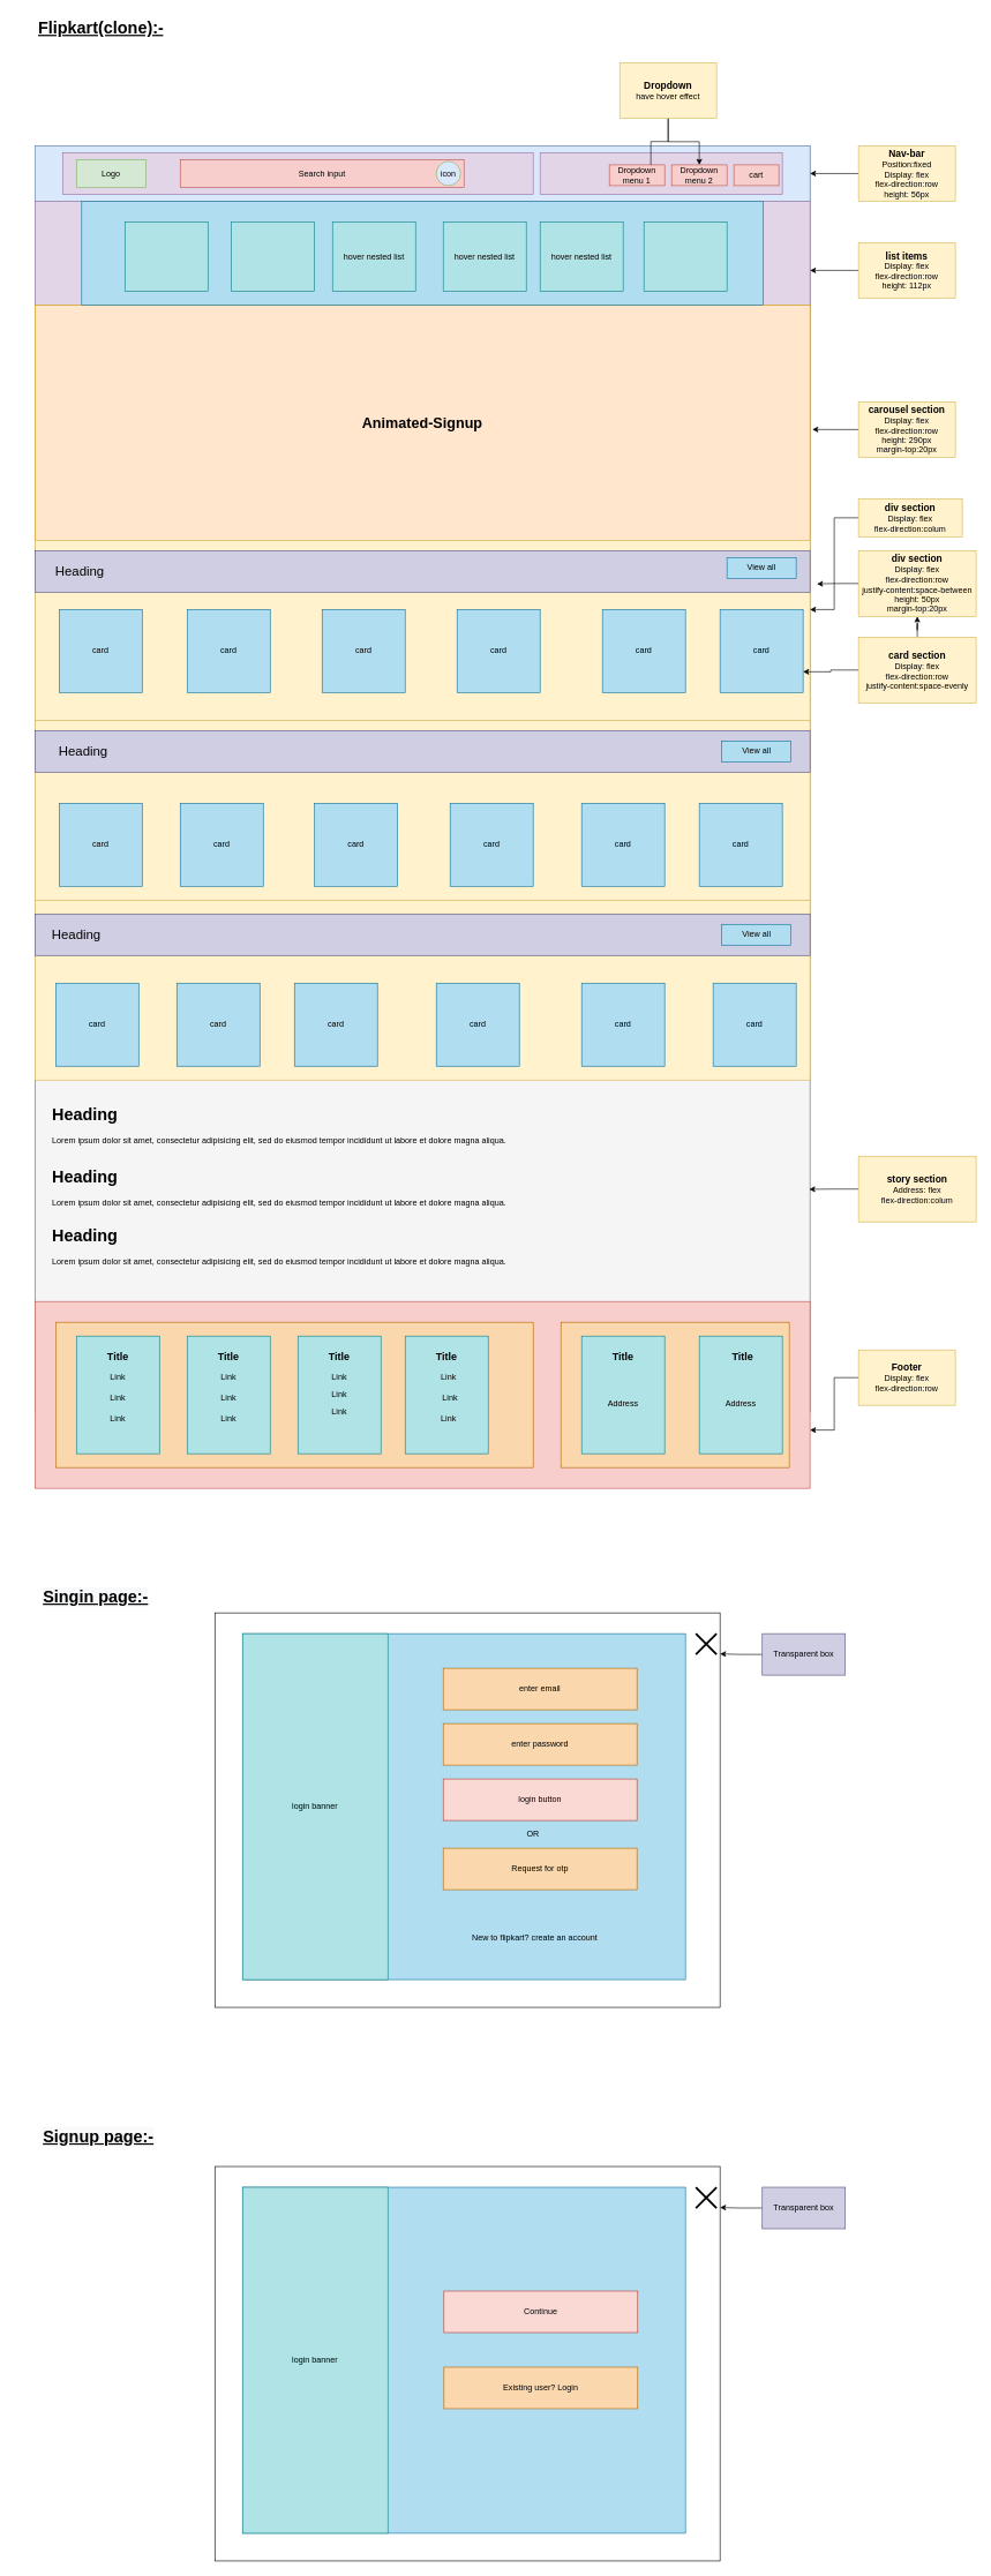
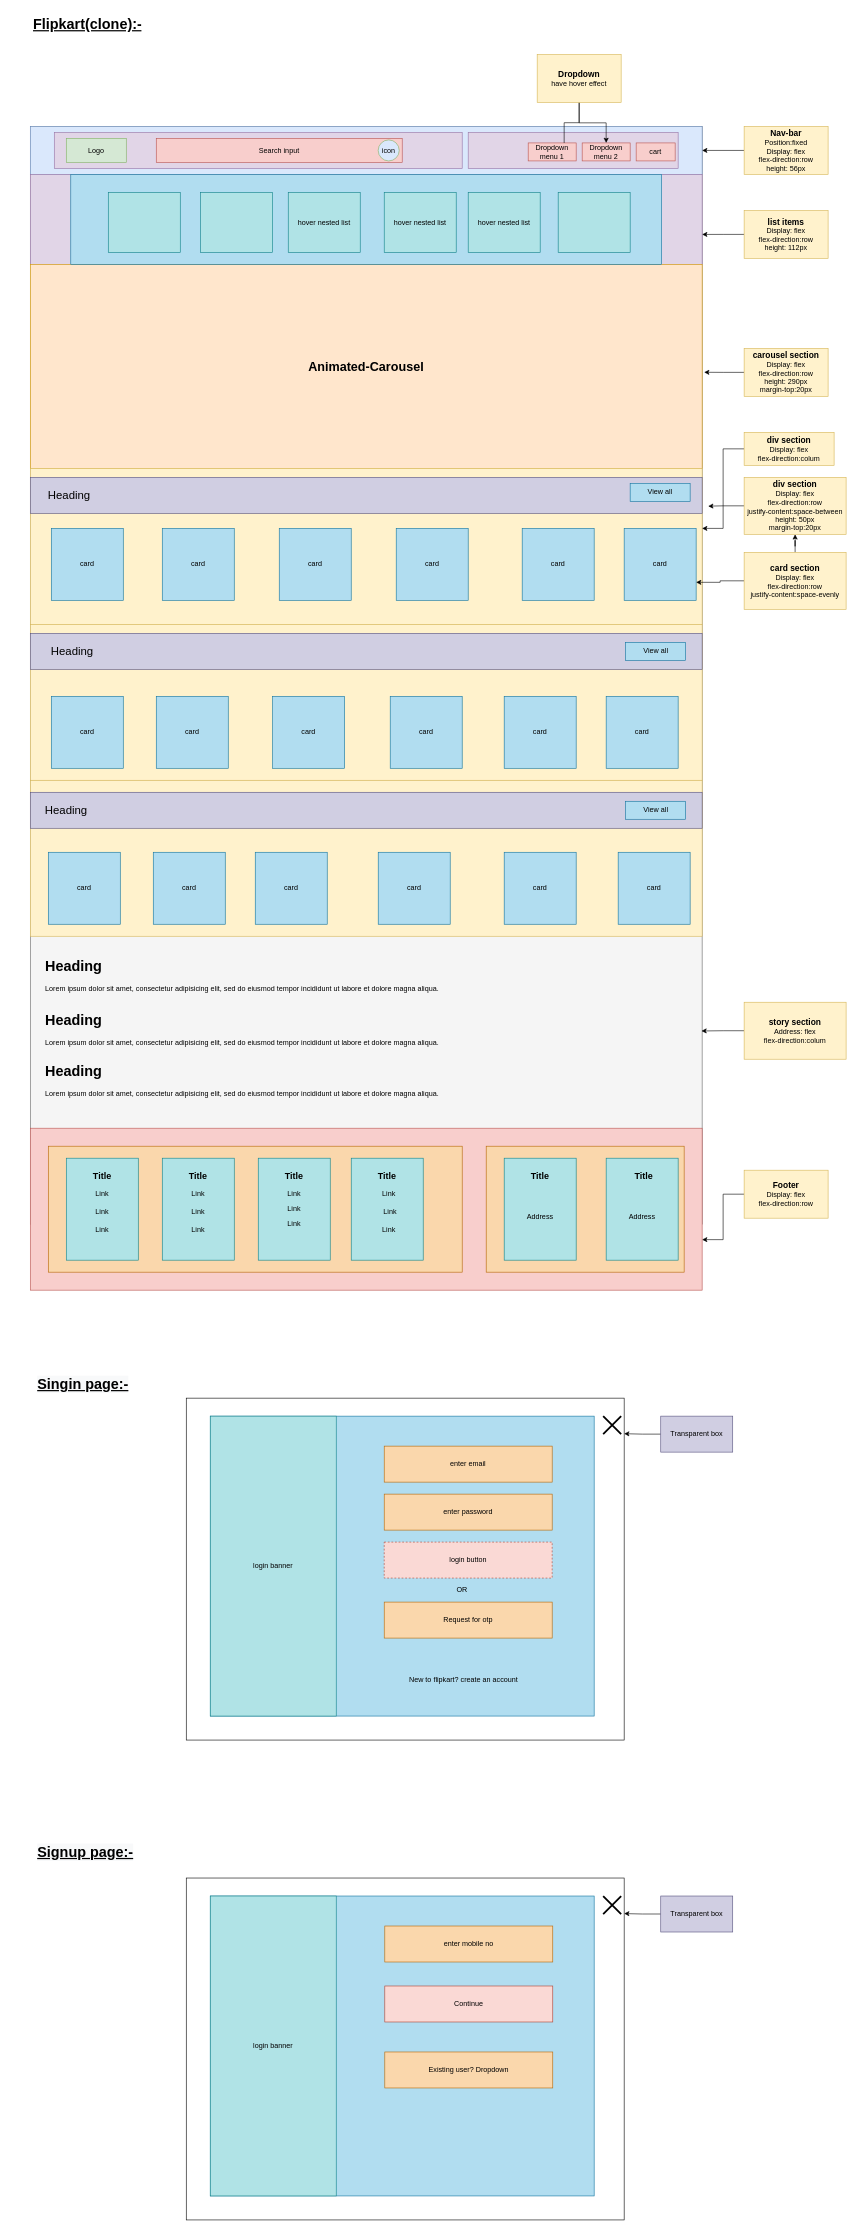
- <mxCell id="7" value="&lt;b style=&quot;font-size: 21px&quot;&gt;Animated-Signup&lt;/b&gt;" style="rounded=0;whiteSpace=wrap;html=1;fillColor=#ffe6cc;strokeColor=#d79b00;" vertex="1" parent="1"><mxGeometry x="50" y="440" width="1120" height="340" as="geometry" /></mxCell>
+ <mxCell id="7" value="&lt;b style=&quot;font-size: 21px&quot;&gt;Animated-Carousel&lt;/b&gt;" style="rounded=0;whiteSpace=wrap;html=1;fillColor=#ffe6cc;strokeColor=#d79b00;" vertex="1" parent="1"><mxGeometry x="50" y="440" width="1120" height="340" as="geometry" /></mxCell>
- <mxCell id="111" value="login button" style="rounded=0;whiteSpace=wrap;html=1;fillColor=#fad9d5;strokeColor=#ae4132;" vertex="1" parent="1"><mxGeometry x="640" y="2570" width="280" height="60" as="geometry" /></mxCell>
+ <mxCell id="111" value="login button" style="rounded=0;whiteSpace=wrap;html=1;fillColor=#fad9d5;strokeColor=#ae4132;dashed=1;" vertex="1" parent="1"><mxGeometry x="640" y="2570" width="280" height="60" as="geometry" /></mxCell>
+ <mxCell id="121" value="enter mobile no" style="rounded=0;whiteSpace=wrap;html=1;fillColor=#fad7ac;strokeColor=#b46504;" vertex="1" parent="1"><mxGeometry x="641" y="3210" width="280" height="60" as="geometry" /></mxCell>
- <mxCell id="123" value="Existing user? Login" style="rounded=0;whiteSpace=wrap;html=1;fillColor=#fad7ac;strokeColor=#b46504;" vertex="1" parent="1"><mxGeometry x="641" y="3420" width="280" height="60" as="geometry" /></mxCell>
+ <mxCell id="123" value="Existing user? Dropdown" style="rounded=0;whiteSpace=wrap;html=1;fillColor=#fad7ac;strokeColor=#b46504;" vertex="1" parent="1"><mxGeometry x="641" y="3420" width="280" height="60" as="geometry" /></mxCell>
